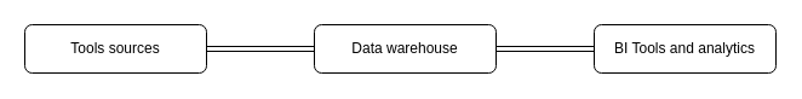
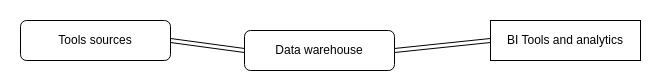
- <mxCell id="3" value="Data warehouse" style="rounded=1;whiteSpace=wrap;html=1;" parent="1" vertex="1"><mxGeometry x="259" y="20" width="150" height="40" as="geometry" /></mxCell>
+ <mxCell id="3" value="Data warehouse" style="rounded=1;whiteSpace=wrap;html=1;" parent="1" vertex="1"><mxGeometry x="244" y="30" width="150" height="40" as="geometry" /></mxCell>
- <mxCell id="4" value="BI Tools and analytics" style="rounded=1;whiteSpace=wrap;html=1;" parent="1" vertex="1"><mxGeometry x="490" y="20" width="150" height="40" as="geometry" /></mxCell>
+ <mxCell id="4" value="BI Tools and analytics" style="whiteSpace=wrap;html=1;rounded=0;" parent="1" vertex="1"><mxGeometry x="490" y="20" width="150" height="40" as="geometry" /></mxCell>
